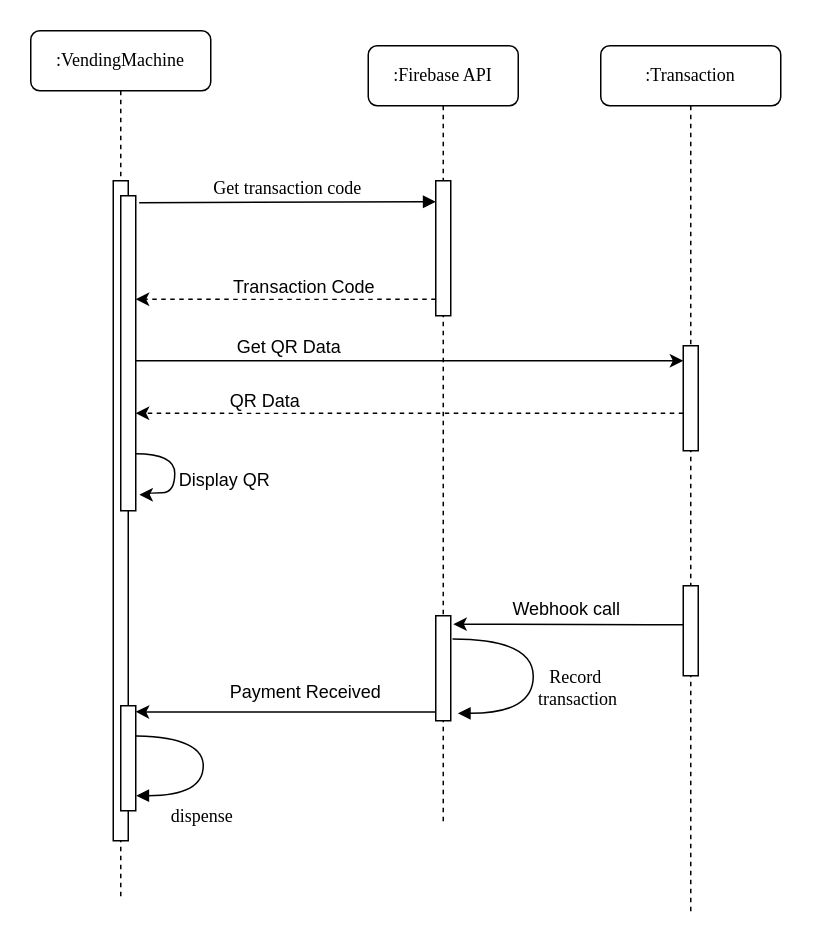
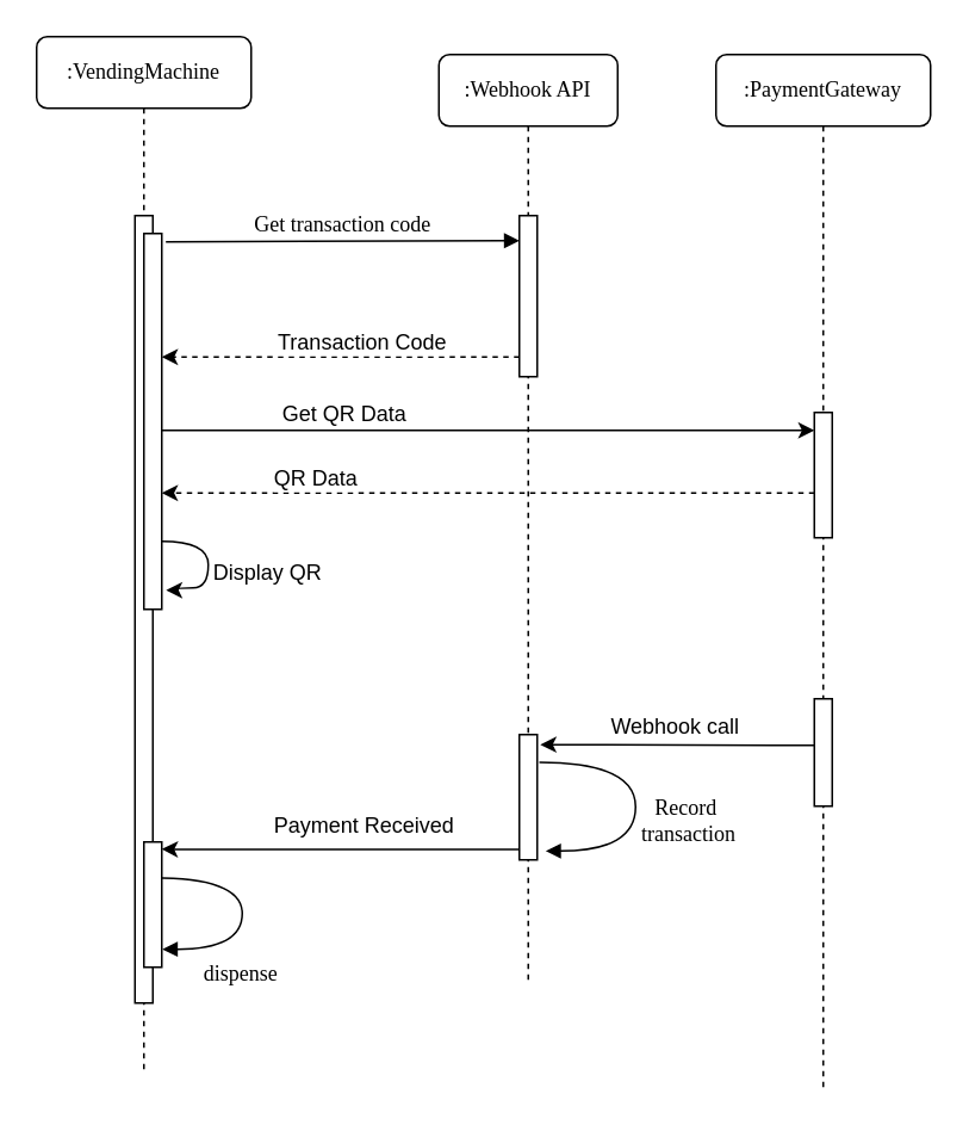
- <mxCell id="2" value=":Firebase API" style="shape=umlLifeline;perimeter=lifelinePerimeter;whiteSpace=wrap;html=1;container=1;collapsible=0;recursiveResize=0;outlineConnect=0;rounded=1;shadow=0;comic=0;labelBackgroundColor=none;strokeColor=#000000;strokeWidth=1;fillColor=#FFFFFF;fontFamily=Verdana;fontSize=12;fontColor=#000000;align=center;" parent="1" vertex="1"><mxGeometry x="245" y="30" width="100" height="520" as="geometry" /></mxCell>
+ <mxCell id="2" value=":Webhook API" style="shape=umlLifeline;perimeter=lifelinePerimeter;whiteSpace=wrap;html=1;container=1;collapsible=0;recursiveResize=0;outlineConnect=0;rounded=1;shadow=0;comic=0;labelBackgroundColor=none;strokeColor=#000000;strokeWidth=1;fillColor=#FFFFFF;fontFamily=Verdana;fontSize=12;fontColor=#000000;align=center;" parent="1" vertex="1"><mxGeometry x="245" y="30" width="100" height="520" as="geometry" /></mxCell>
- <mxCell id="6" value=":Transaction" style="shape=umlLifeline;perimeter=lifelinePerimeter;whiteSpace=wrap;html=1;container=1;collapsible=0;recursiveResize=0;outlineConnect=0;rounded=1;shadow=0;comic=0;labelBackgroundColor=none;strokeColor=#000000;strokeWidth=1;fillColor=#FFFFFF;fontFamily=Verdana;fontSize=12;fontColor=#000000;align=center;" parent="1" vertex="1"><mxGeometry x="400" y="30" width="120" height="580" as="geometry" /></mxCell>
+ <mxCell id="6" value=":PaymentGateway" style="shape=umlLifeline;perimeter=lifelinePerimeter;whiteSpace=wrap;html=1;container=1;collapsible=0;recursiveResize=0;outlineConnect=0;rounded=1;shadow=0;comic=0;labelBackgroundColor=none;strokeColor=#000000;strokeWidth=1;fillColor=#FFFFFF;fontFamily=Verdana;fontSize=12;fontColor=#000000;align=center;" parent="1" vertex="1"><mxGeometry x="400" y="30" width="120" height="580" as="geometry" /></mxCell>
